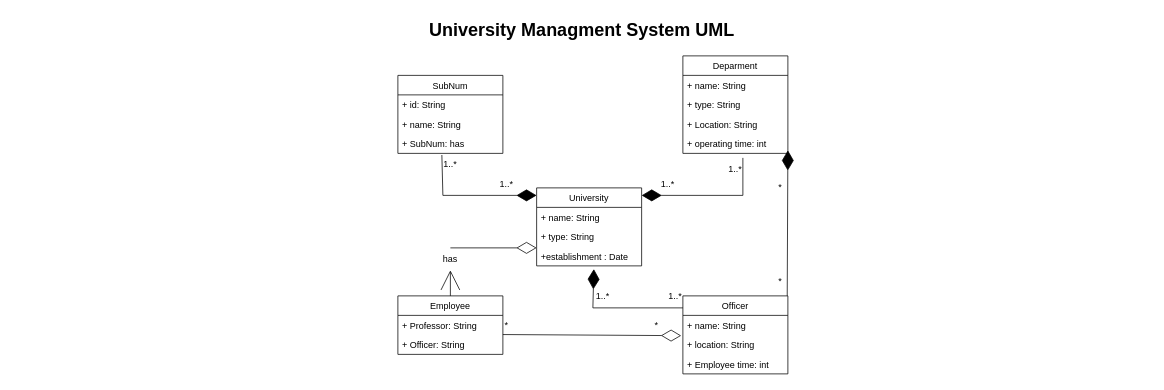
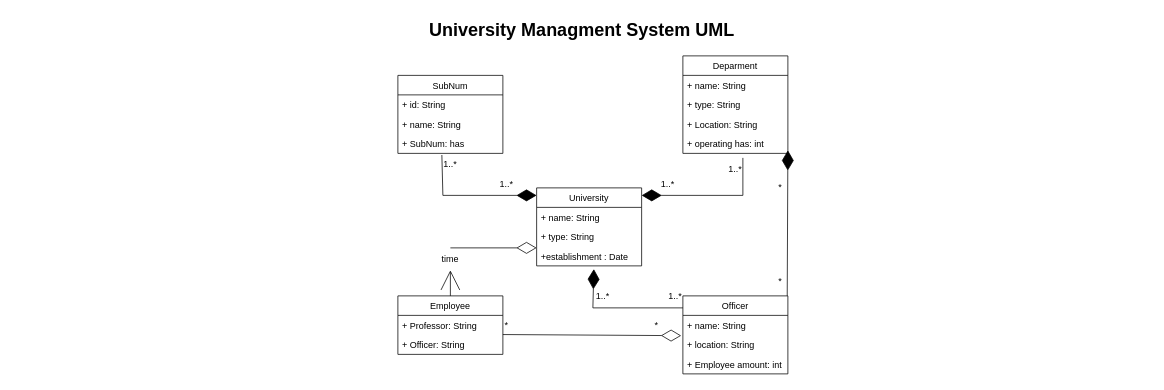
- <mxCell id="19" value="+ operating time: int" style="text;strokeColor=none;fillColor=none;align=left;verticalAlign=top;spacingLeft=4;spacingRight=4;overflow=hidden;rotatable=0;points=[[0,0.5],[1,0.5]];portConstraint=eastwest;" vertex="1" parent="15"><mxGeometry y="104" width="140" height="26" as="geometry" /></mxCell>
+ <mxCell id="19" value="+ operating has: int" style="text;strokeColor=none;fillColor=none;align=left;verticalAlign=top;spacingLeft=4;spacingRight=4;overflow=hidden;rotatable=0;points=[[0,0.5],[1,0.5]];portConstraint=eastwest;" vertex="1" parent="15"><mxGeometry y="104" width="140" height="26" as="geometry" /></mxCell>
- <mxCell id="35" value="has" style="text;html=1;strokeColor=none;fillColor=none;align=center;verticalAlign=middle;whiteSpace=wrap;rounded=0;" vertex="1" parent="1"><mxGeometry x="570" y="330" width="60" height="30" as="geometry" /></mxCell>
+ <mxCell id="35" value="time" style="text;html=1;strokeColor=none;fillColor=none;align=center;verticalAlign=middle;whiteSpace=wrap;rounded=0;" vertex="1" parent="1"><mxGeometry x="570" y="330" width="60" height="30" as="geometry" /></mxCell>
- <mxCell id="14" value="+ Employee time: int" style="text;strokeColor=none;fillColor=none;align=left;verticalAlign=top;spacingLeft=4;spacingRight=4;overflow=hidden;rotatable=0;points=[[0,0.5],[1,0.5]];portConstraint=eastwest;" vertex="1" parent="11"><mxGeometry y="78" width="140" height="26" as="geometry" /></mxCell>
+ <mxCell id="14" value="+ Employee amount: int" style="text;strokeColor=none;fillColor=none;align=left;verticalAlign=top;spacingLeft=4;spacingRight=4;overflow=hidden;rotatable=0;points=[[0,0.5],[1,0.5]];portConstraint=eastwest;" vertex="1" parent="11"><mxGeometry y="78" width="140" height="26" as="geometry" /></mxCell>
